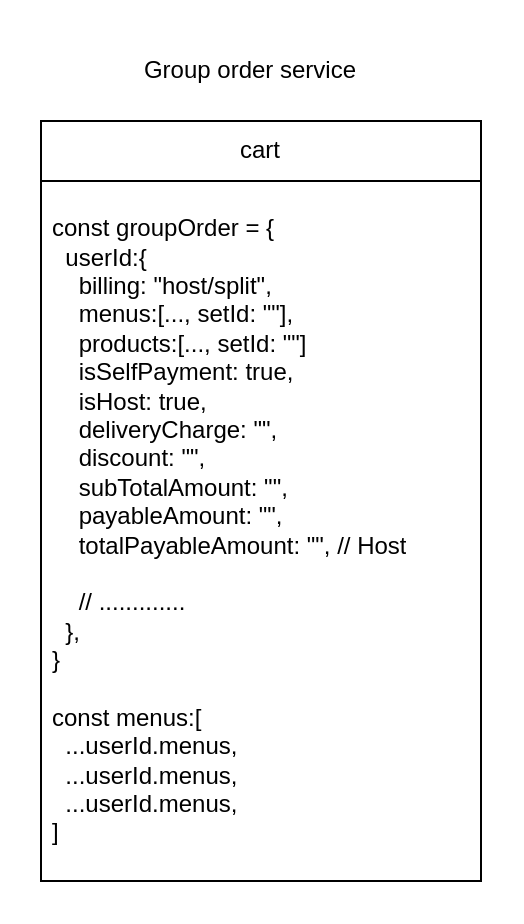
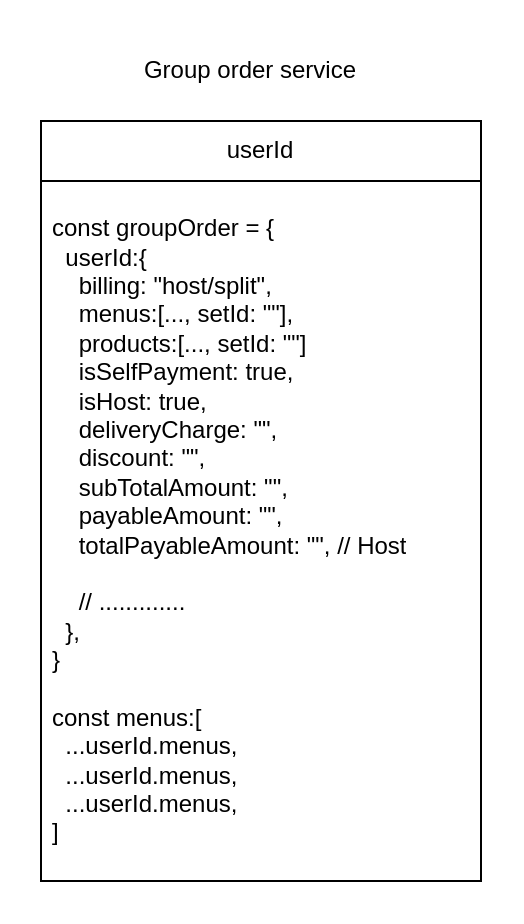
- <mxCell id="3" value="cart" style="swimlane;fontStyle=0;childLayout=stackLayout;horizontal=1;startSize=30;horizontalStack=0;resizeParent=1;resizeParentMax=0;resizeLast=0;collapsible=1;marginBottom=0;whiteSpace=wrap;html=1;" vertex="1" parent="1"><mxGeometry x="20" y="60" width="220" height="380" as="geometry" /></mxCell>
+ <mxCell id="3" value="userId" style="swimlane;fontStyle=0;childLayout=stackLayout;horizontal=1;startSize=30;horizontalStack=0;resizeParent=1;resizeParentMax=0;resizeLast=0;collapsible=1;marginBottom=0;whiteSpace=wrap;html=1;" vertex="1" parent="1"><mxGeometry x="20" y="60" width="220" height="380" as="geometry" /></mxCell>
